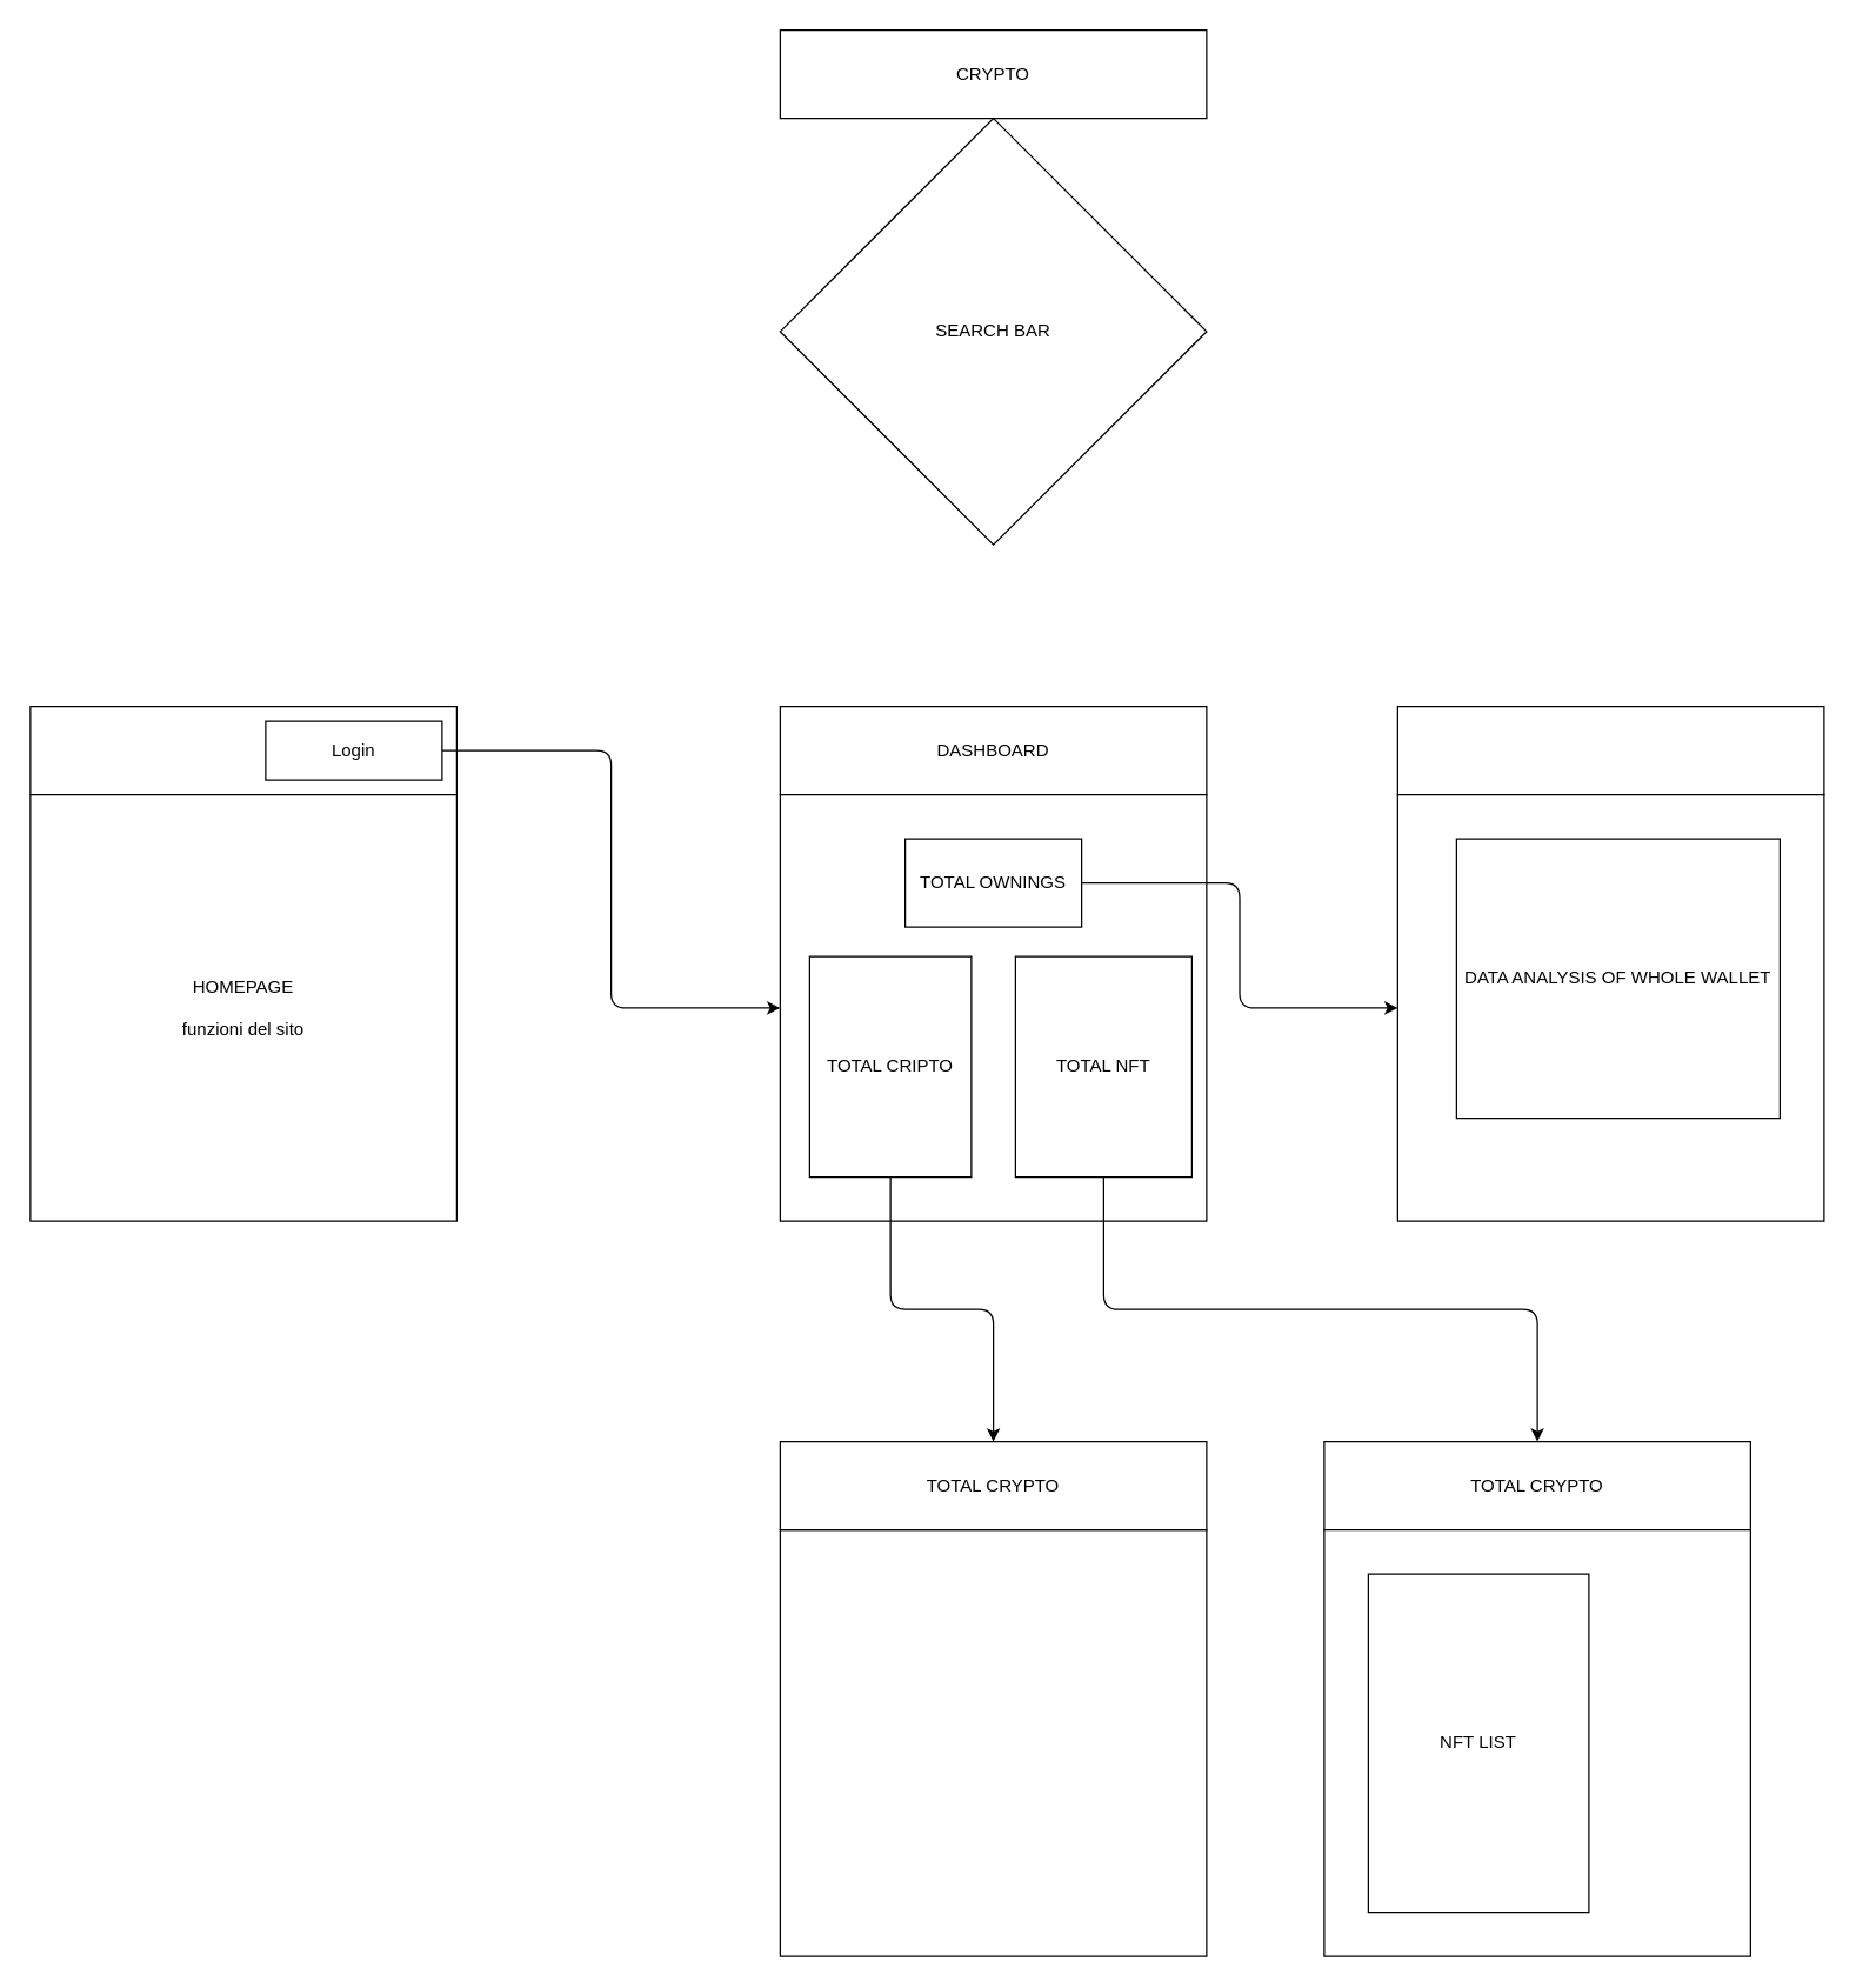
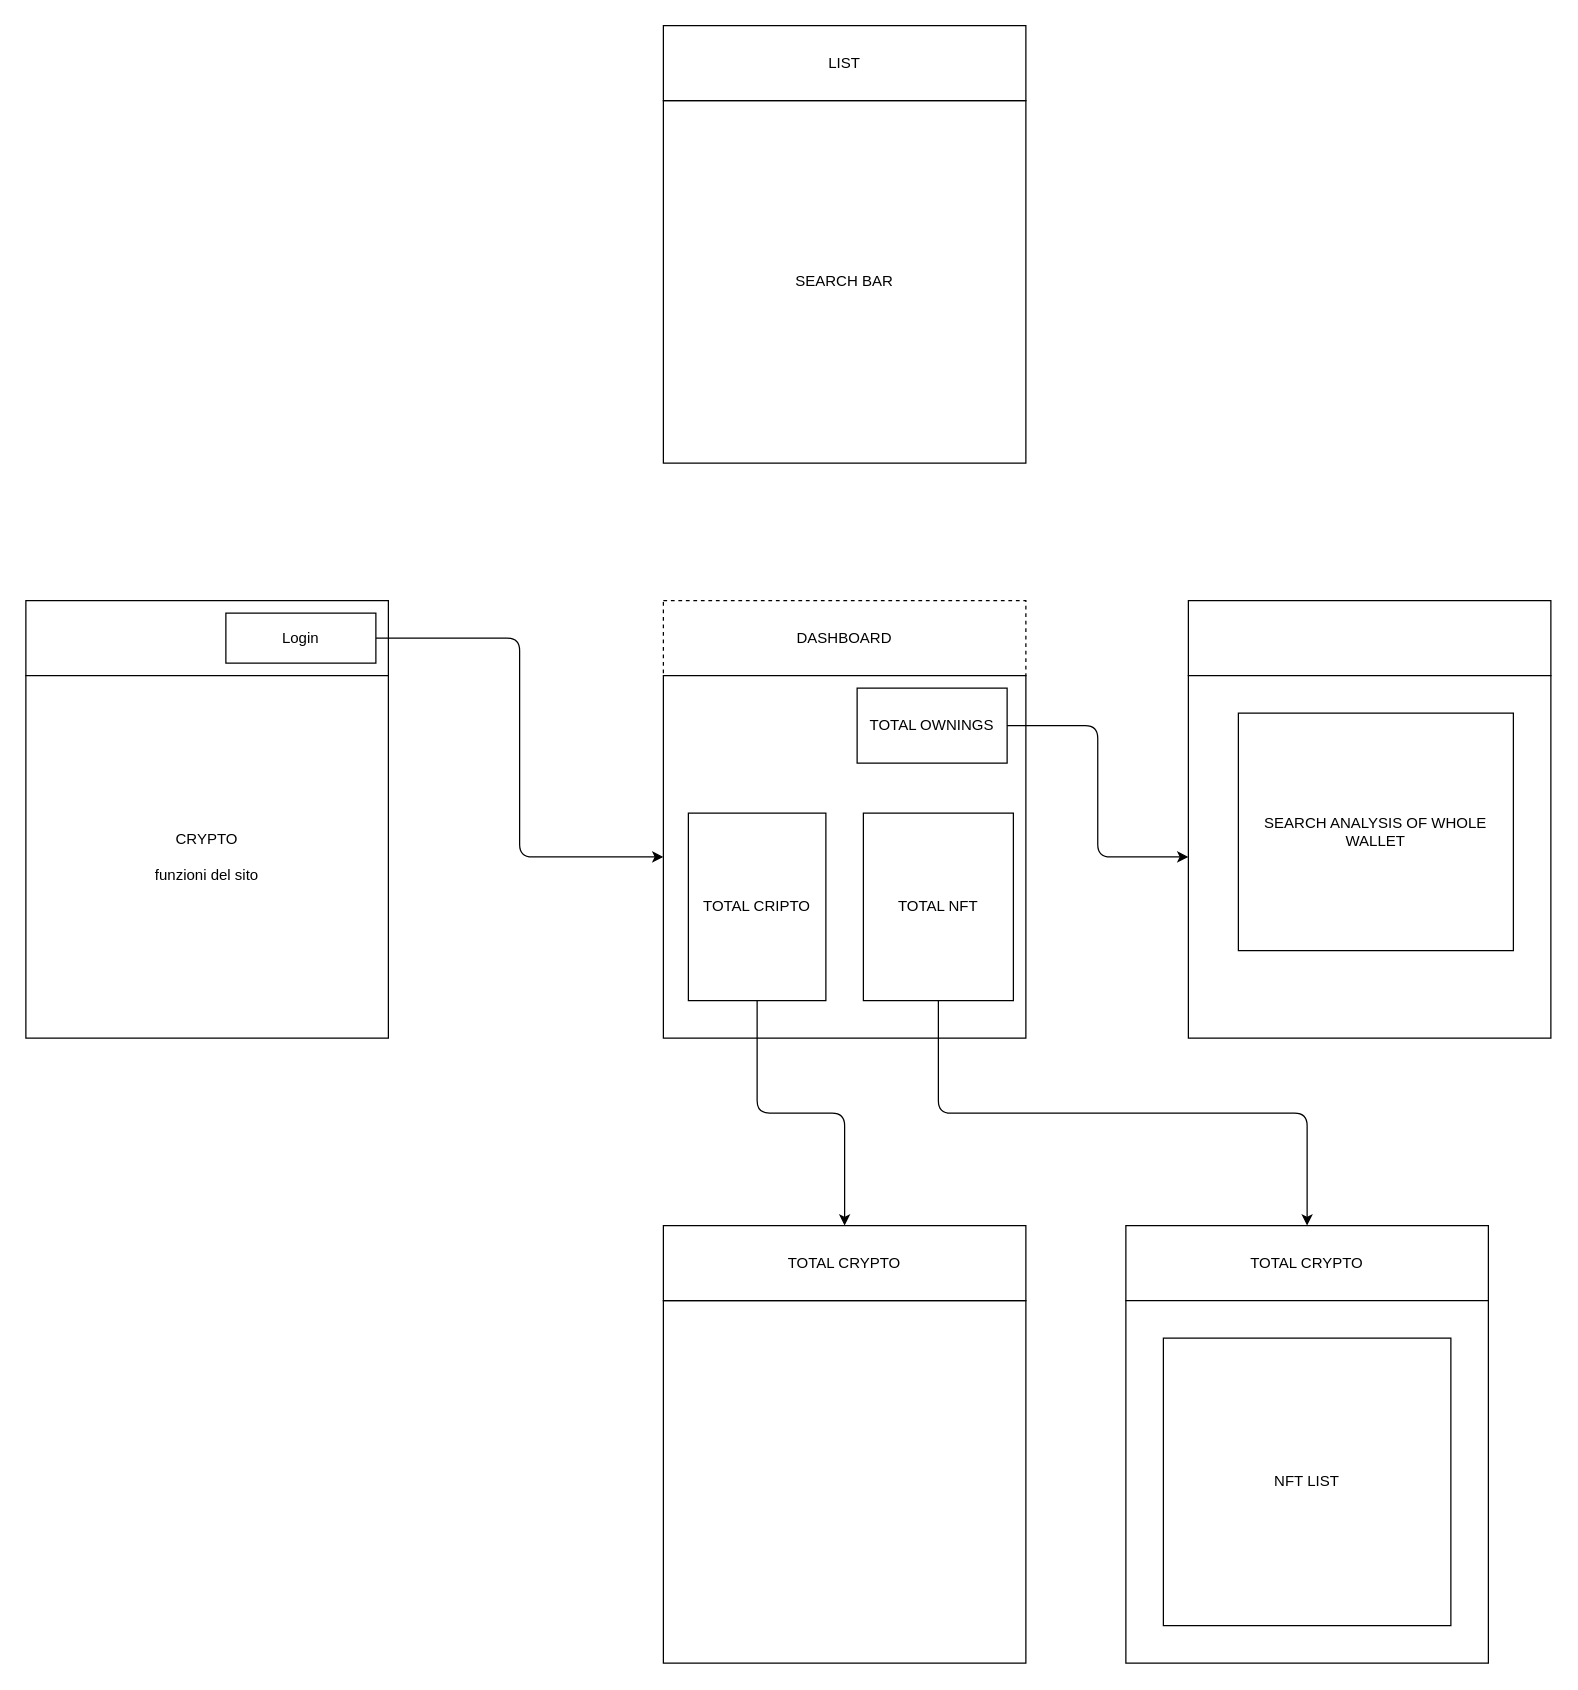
- <mxCell id="23" value="CRYPTO" style="rounded=0;whiteSpace=wrap;html=1;" vertex="1" parent="1"><mxGeometry x="530" y="20" width="290" height="60" as="geometry" /></mxCell>
+ <mxCell id="23" value="LIST" style="rounded=0;whiteSpace=wrap;html=1;" vertex="1" parent="1"><mxGeometry x="530" y="20" width="290" height="60" as="geometry" /></mxCell>
- <mxCell id="22" value="SEARCH BAR" style="rhombus;whiteSpace=wrap;html=1;" vertex="1" parent="1"><mxGeometry x="530" y="80" width="290" height="290" as="geometry" /></mxCell>
+ <mxCell id="22" value="SEARCH BAR" style="rounded=0;whiteSpace=wrap;html=1;" vertex="1" parent="1"><mxGeometry x="530" y="80" width="290" height="290" as="geometry" /></mxCell>
- <mxCell id="6" value="DASHBOARD" style="rounded=0;whiteSpace=wrap;html=1;" parent="1" vertex="1"><mxGeometry x="530" y="480" width="290" height="60" as="geometry" /></mxCell>
+ <mxCell id="6" value="DASHBOARD" style="rounded=0;whiteSpace=wrap;html=1;dashed=1;" parent="1" vertex="1"><mxGeometry x="530" y="480" width="290" height="60" as="geometry" /></mxCell>
- <mxCell id="9" value="TOTAL OWNINGS" style="rounded=0;whiteSpace=wrap;html=1;" parent="1" vertex="1"><mxGeometry x="615" y="570" width="120" height="60" as="geometry" /></mxCell>
+ <mxCell id="9" value="TOTAL OWNINGS" style="rounded=0;whiteSpace=wrap;html=1;" parent="1" vertex="1"><mxGeometry x="685" y="550" width="120" height="60" as="geometry" /></mxCell>
- <mxCell id="16" value="DATA ANALYSIS OF WHOLE WALLET" style="rounded=0;whiteSpace=wrap;html=1;" parent="1" vertex="1"><mxGeometry x="990" y="570" width="220" height="190" as="geometry" /></mxCell>
+ <mxCell id="16" value="SEARCH ANALYSIS OF WHOLE WALLET" style="rounded=0;whiteSpace=wrap;html=1;" parent="1" vertex="1"><mxGeometry x="990" y="570" width="220" height="190" as="geometry" /></mxCell>
- <mxCell id="3" value="HOMEPAGE&lt;br&gt;&lt;br&gt;funzioni del sito" style="rounded=0;whiteSpace=wrap;html=1;" parent="1" vertex="1"><mxGeometry x="20" y="540" width="290" height="290" as="geometry" /></mxCell>
+ <mxCell id="3" value="CRYPTO&lt;br&gt;&lt;br&gt;funzioni del sito" style="rounded=0;whiteSpace=wrap;html=1;" parent="1" vertex="1"><mxGeometry x="20" y="540" width="290" height="290" as="geometry" /></mxCell>
- <mxCell id="21" value="NFT LIST" style="rounded=0;whiteSpace=wrap;html=1;" parent="1" vertex="1"><mxGeometry x="930" y="1070" width="150" height="230" as="geometry" /></mxCell>
+ <mxCell id="21" value="NFT LIST" style="rounded=0;whiteSpace=wrap;html=1;" parent="1" vertex="1"><mxGeometry x="930" y="1070" width="230" height="230" as="geometry" /></mxCell>
